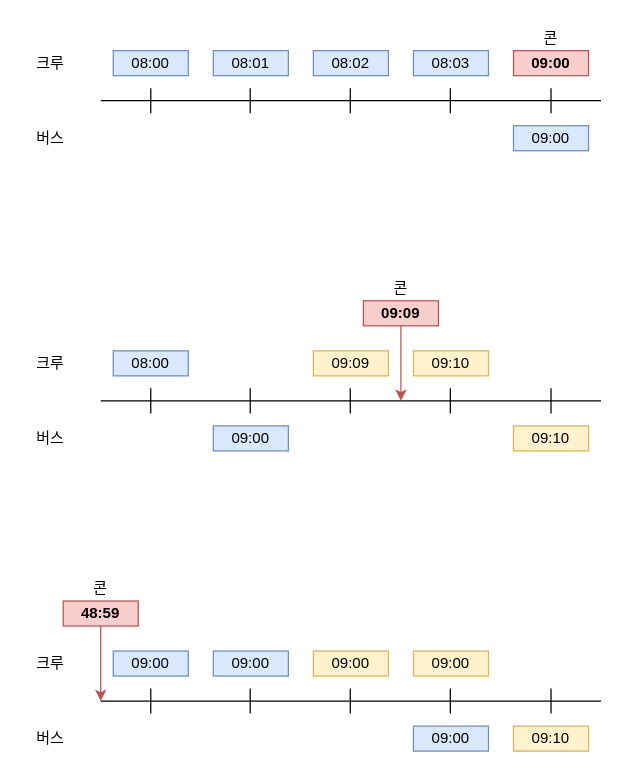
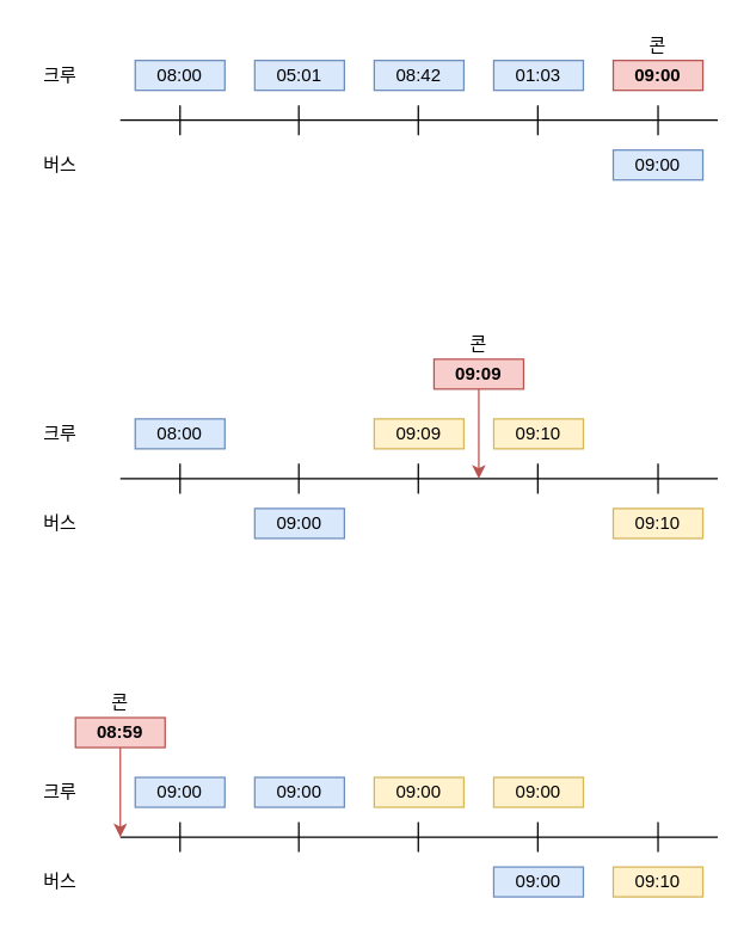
- <mxCell id="3" value="08:01" style="text;html=1;strokeColor=#6c8ebf;fillColor=#dae8fc;align=center;verticalAlign=middle;whiteSpace=wrap;rounded=0;" vertex="1" parent="1"><mxGeometry x="170" y="40" width="60" height="20" as="geometry" /></mxCell>
+ <mxCell id="3" value="05:01" style="text;html=1;strokeColor=#6c8ebf;fillColor=#dae8fc;align=center;verticalAlign=middle;whiteSpace=wrap;rounded=0;" vertex="1" parent="1"><mxGeometry x="170" y="40" width="60" height="20" as="geometry" /></mxCell>
- <mxCell id="4" value="08:02" style="text;html=1;strokeColor=#6c8ebf;fillColor=#dae8fc;align=center;verticalAlign=middle;whiteSpace=wrap;rounded=0;" vertex="1" parent="1"><mxGeometry x="250" y="40" width="60" height="20" as="geometry" /></mxCell>
+ <mxCell id="4" value="08:42" style="text;html=1;strokeColor=#6c8ebf;fillColor=#dae8fc;align=center;verticalAlign=middle;whiteSpace=wrap;rounded=0;" vertex="1" parent="1"><mxGeometry x="250" y="40" width="60" height="20" as="geometry" /></mxCell>
- <mxCell id="6" value="08:03" style="text;html=1;strokeColor=#6c8ebf;fillColor=#dae8fc;align=center;verticalAlign=middle;whiteSpace=wrap;rounded=0;" vertex="1" parent="1"><mxGeometry x="330" y="40" width="60" height="20" as="geometry" /></mxCell>
+ <mxCell id="6" value="01:03" style="text;html=1;strokeColor=#6c8ebf;fillColor=#dae8fc;align=center;verticalAlign=middle;whiteSpace=wrap;rounded=0;" vertex="1" parent="1"><mxGeometry x="330" y="40" width="60" height="20" as="geometry" /></mxCell>
- <mxCell id="48" value="48:59" style="text;html=1;strokeColor=#b85450;fillColor=#f8cecc;align=center;verticalAlign=middle;whiteSpace=wrap;rounded=0;labelBackgroundColor=none;fontStyle=1" vertex="1" parent="1"><mxGeometry x="50" y="480" width="60" height="20" as="geometry" /></mxCell>
+ <mxCell id="48" value="08:59" style="text;html=1;strokeColor=#b85450;fillColor=#f8cecc;align=center;verticalAlign=middle;whiteSpace=wrap;rounded=0;labelBackgroundColor=none;fontStyle=1" vertex="1" parent="1"><mxGeometry x="50" y="480" width="60" height="20" as="geometry" /></mxCell>
